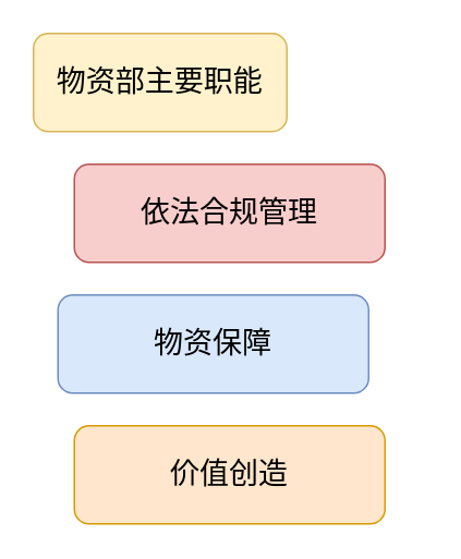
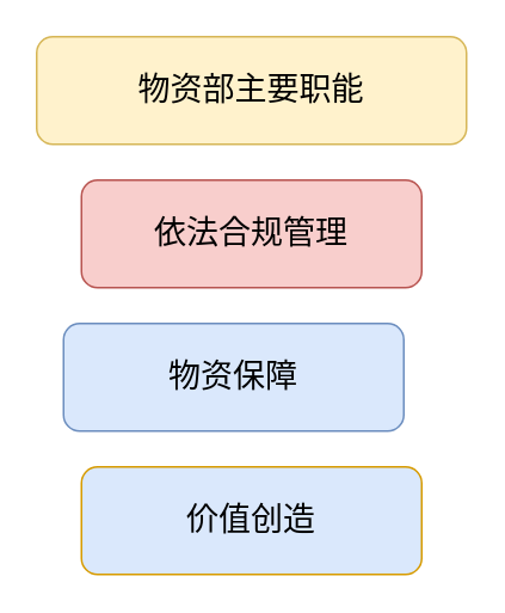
- <mxCell id="2" value="物资部主要职能" style="whiteSpace=wrap;html=1;fontSize=18;fontFamily=MiSans;rounded=1;fillColor=#fff2cc;strokeColor=#d6b656;" vertex="1" parent="1"><mxGeometry x="20" y="20" width="155" height="60" as="geometry" /></mxCell>
+ <mxCell id="2" value="物资部主要职能" style="whiteSpace=wrap;html=1;fontSize=18;fontFamily=MiSans;rounded=1;fillColor=#fff2cc;strokeColor=#d6b656;" vertex="1" parent="1"><mxGeometry x="20" y="20" width="240" height="60" as="geometry" /></mxCell>
- <mxCell id="5" value="价值创造" style="whiteSpace=wrap;html=1;fontSize=18;fontFamily=MiSans;rounded=1;fillColor=#ffe6cc;strokeColor=#d79b00;" vertex="1" parent="1"><mxGeometry x="45" y="260" width="190" height="60" as="geometry" /></mxCell>
+ <mxCell id="5" value="价值创造" style="whiteSpace=wrap;html=1;fontSize=18;fontFamily=MiSans;rounded=1;fillColor=#dae8fc;strokeColor=#d79b00;" vertex="1" parent="1"><mxGeometry x="45" y="260" width="190" height="60" as="geometry" /></mxCell>
